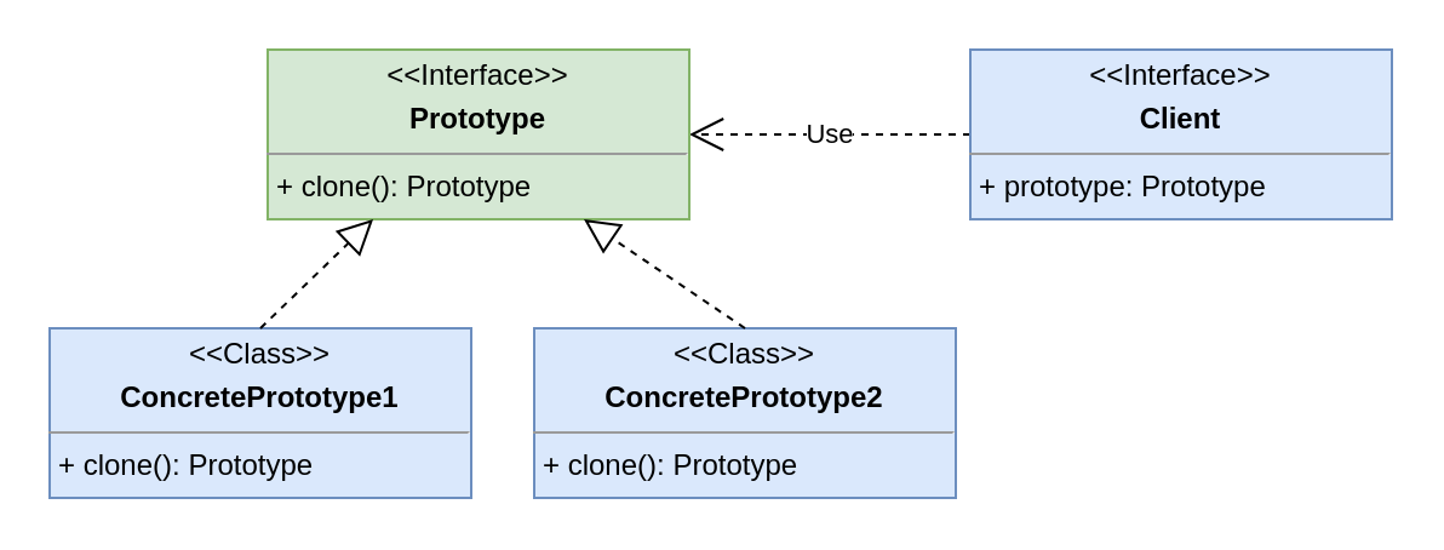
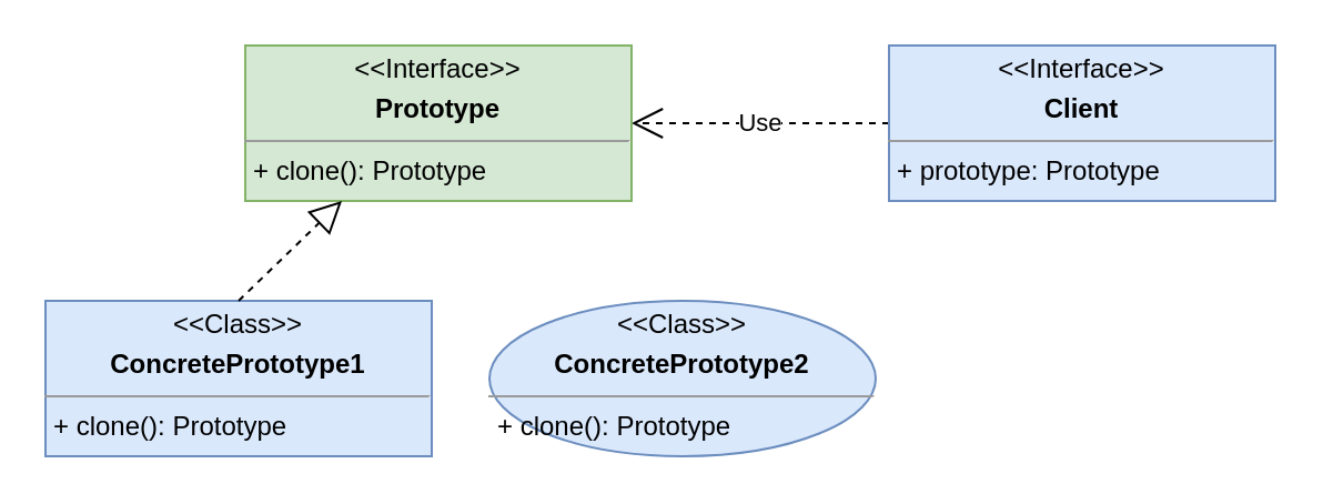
- <mxCell id="6" value="" style="endArrow=block;dashed=1;endFill=0;endSize=12;html=1;exitX=0.5;exitY=0;exitDx=0;exitDy=0;entryX=0.75;entryY=1;entryDx=0;entryDy=0;" edge="1" parent="1" source="4" target="3"><mxGeometry width="160" relative="1" as="geometry"><mxPoint x="225" y="-100" as="sourcePoint" /><mxPoint x="180" y="-175" as="targetPoint" /></mxGeometry></mxCell>
- <mxCell id="4" value="&lt;p style=&quot;margin: 0px ; margin-top: 4px ; text-align: center&quot;&gt;&amp;lt;&amp;lt;Class&amp;gt;&amp;gt;&lt;/p&gt;&lt;p style=&quot;margin: 0px ; margin-top: 4px ; text-align: center&quot;&gt;&lt;b&gt;ConcretePrototype2&lt;/b&gt;&lt;/p&gt;&lt;hr size=&quot;1&quot;&gt;&lt;p style=&quot;margin: 0px ; margin-left: 4px&quot;&gt;+ clone(): Prototype&lt;/p&gt;" style="verticalAlign=top;align=left;overflow=fill;fontSize=12;fontFamily=Helvetica;html=1;fillColor=#dae8fc;strokeColor=#6c8ebf;" vertex="1" parent="1"><mxGeometry x="220" y="135" width="174" height="70" as="geometry" /></mxCell>
+ <mxCell id="4" value="&lt;p style=&quot;margin: 0px ; margin-top: 4px ; text-align: center&quot;&gt;&amp;lt;&amp;lt;Class&amp;gt;&amp;gt;&lt;/p&gt;&lt;p style=&quot;margin: 0px ; margin-top: 4px ; text-align: center&quot;&gt;&lt;b&gt;ConcretePrototype2&lt;/b&gt;&lt;/p&gt;&lt;hr size=&quot;1&quot;&gt;&lt;p style=&quot;margin: 0px ; margin-left: 4px&quot;&gt;+ clone(): Prototype&lt;/p&gt;" style="ellipse;verticalAlign=top;align=left;overflow=fill;fontSize=12;fontFamily=Helvetica;html=1;fillColor=#dae8fc;strokeColor=#6c8ebf;" vertex="1" parent="1"><mxGeometry x="220" y="135" width="174" height="70" as="geometry" /></mxCell>
